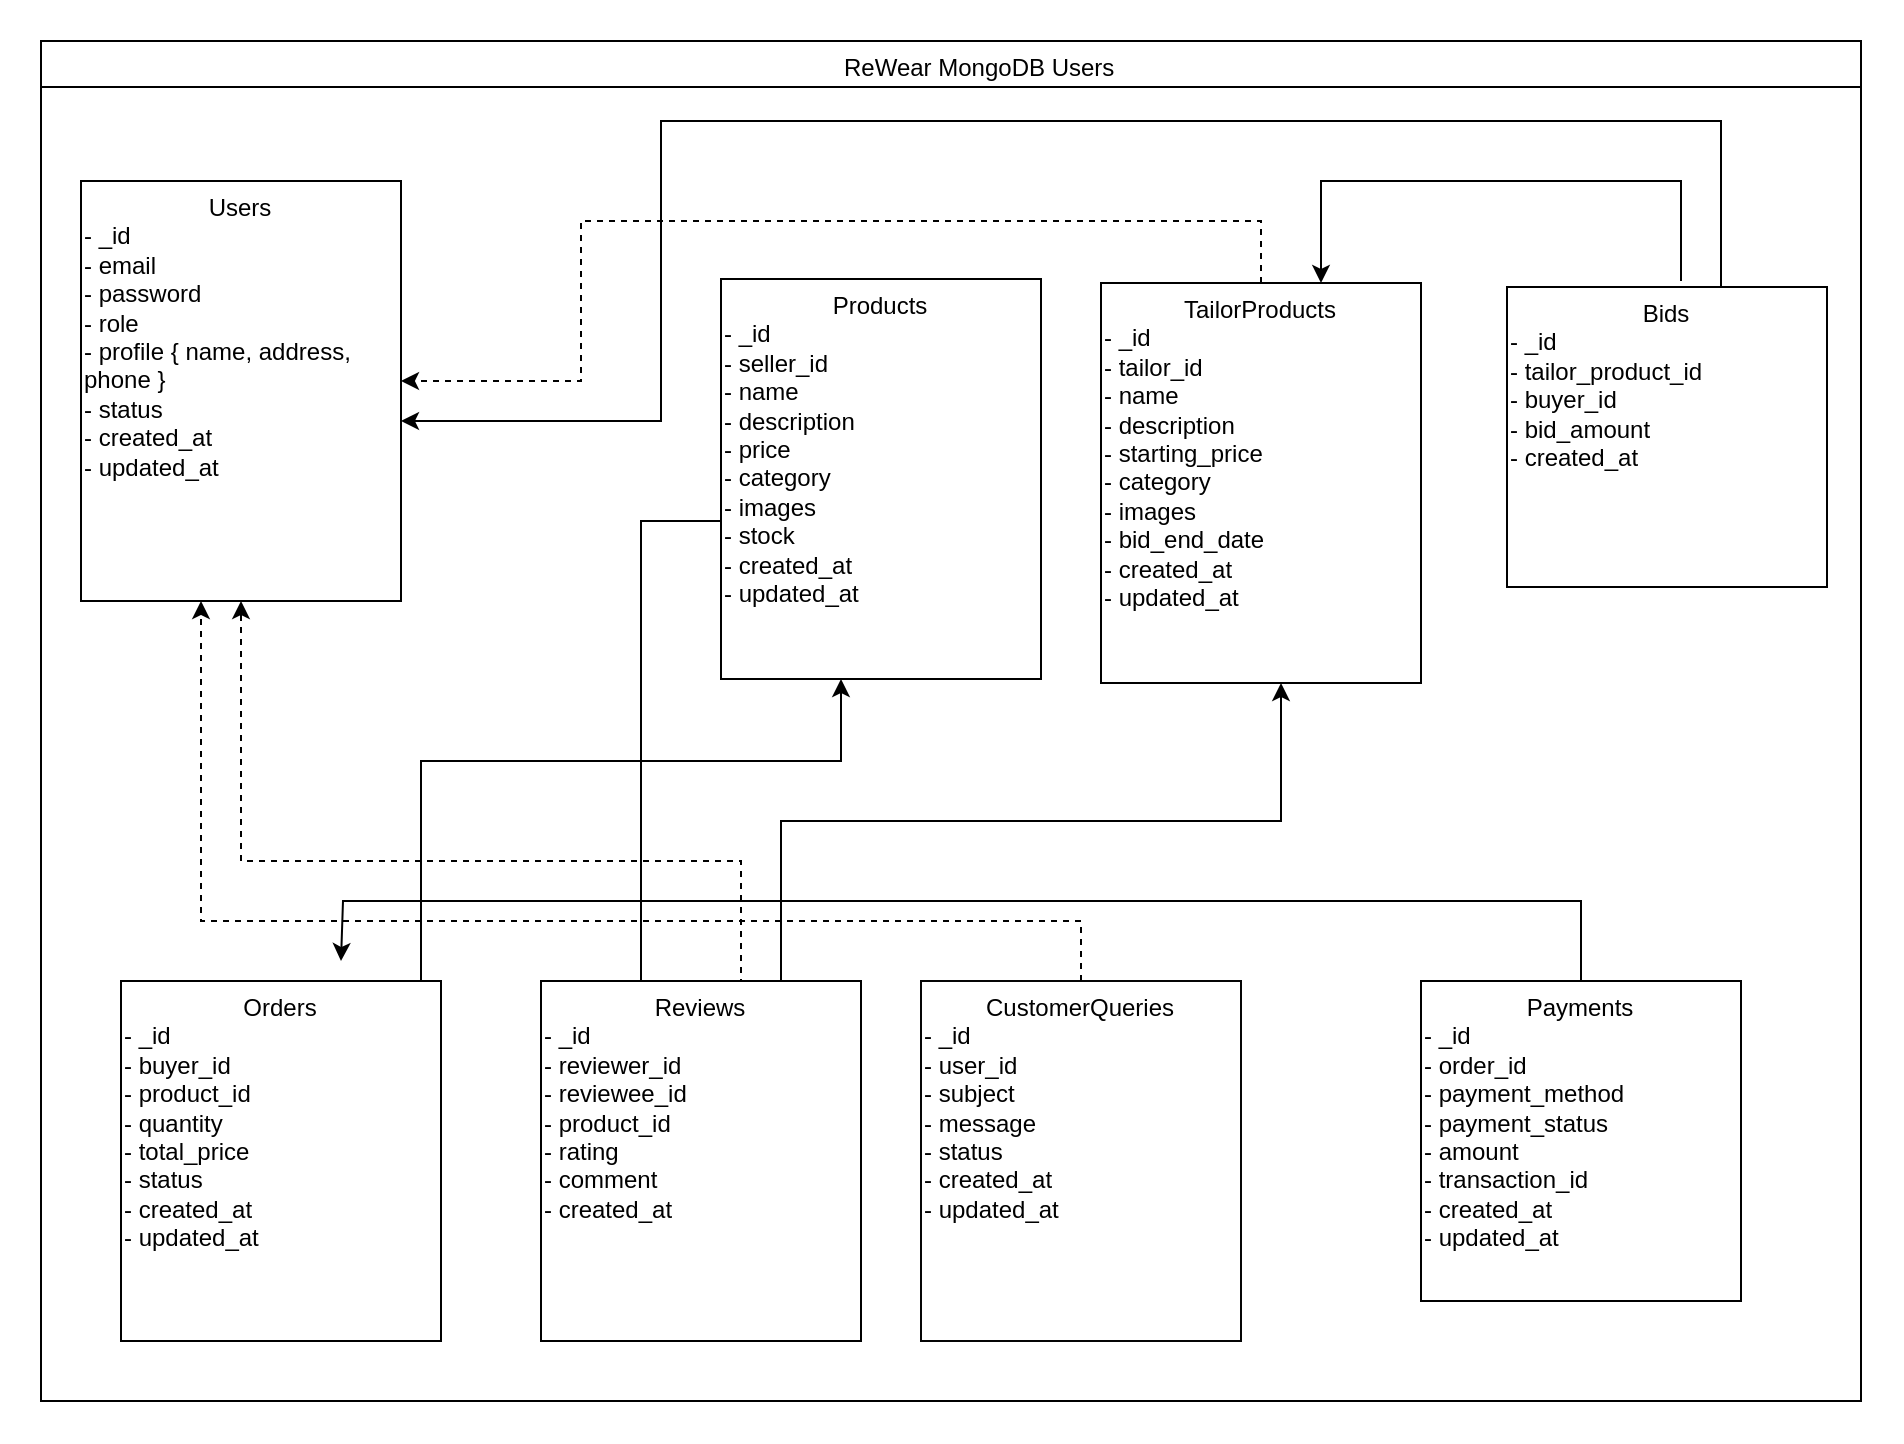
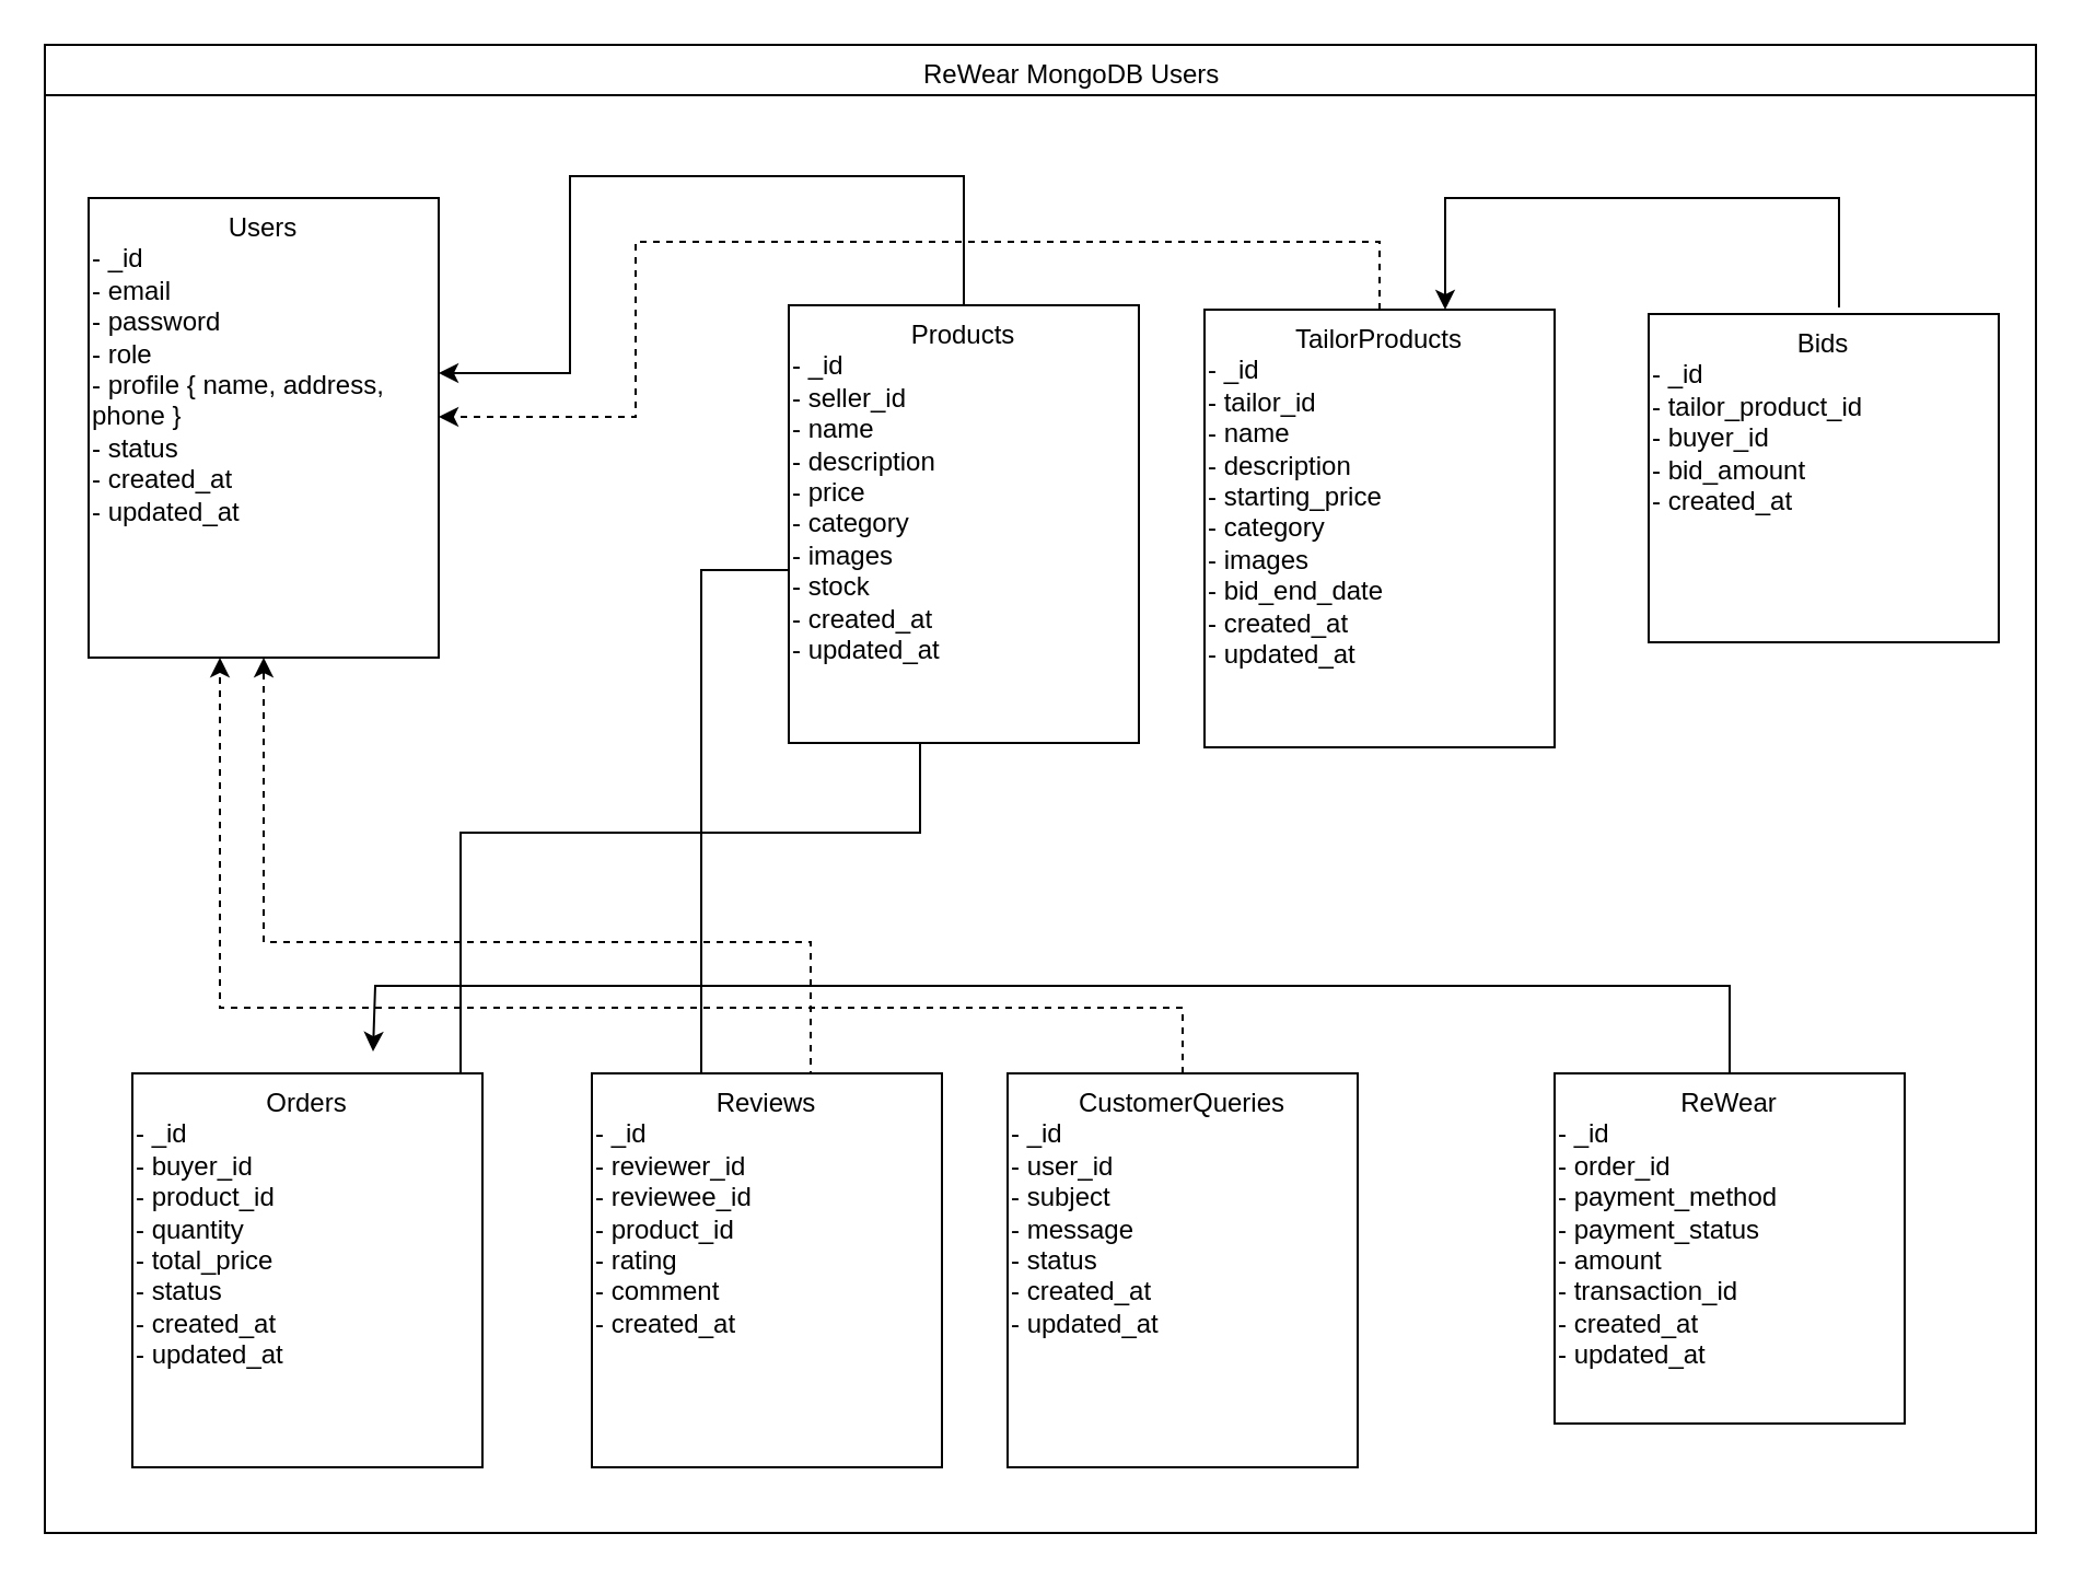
- <mxCell id="25" style="edgeStyle=orthogonalEdgeStyle;rounded=0;orthogonalLoop=1;jettySize=auto;html=1;exitX=0.5;exitY=0;exitDx=0;exitDy=0;" edge="1" parent="2" source="16" target="19"><mxGeometry relative="1" as="geometry"><Array as="points"><mxPoint x="840" y="123" /><mxPoint x="840" y="40" /><mxPoint x="310" y="40" /><mxPoint x="310" y="190" /></Array></mxGeometry></mxCell>
+ <mxCell id="21" style="edgeStyle=orthogonalEdgeStyle;rounded=0;orthogonalLoop=1;jettySize=auto;html=1;exitX=0.5;exitY=0;exitDx=0;exitDy=0;" edge="1" parent="2" source="3" target="19"><mxGeometry relative="1" as="geometry"><Array as="points"><mxPoint x="420" y="60" /><mxPoint x="240" y="60" /><mxPoint x="240" y="150" /></Array></mxGeometry></mxCell>
- <mxCell id="13" style="edgeStyle=orthogonalEdgeStyle;rounded=0;orthogonalLoop=1;jettySize=auto;html=1;exitX=0.5;exitY=0;exitDx=0;exitDy=0;" edge="1" parent="2" source="7" target="3"><mxGeometry relative="1" as="geometry"><Array as="points"><mxPoint x="190" y="470" /><mxPoint x="190" y="360" /><mxPoint x="400" y="360" /></Array></mxGeometry></mxCell>
+ <mxCell id="13" style="edgeStyle=orthogonalEdgeStyle;rounded=0;orthogonalLoop=1;jettySize=auto;html=1;exitX=0.5;exitY=0;exitDx=0;exitDy=0;endArrow=none;" edge="1" parent="2" source="7" target="3"><mxGeometry relative="1" as="geometry"><Array as="points"><mxPoint x="190" y="470" /><mxPoint x="190" y="360" /><mxPoint x="400" y="360" /></Array></mxGeometry></mxCell>
- <mxCell id="15" style="edgeStyle=orthogonalEdgeStyle;rounded=0;orthogonalLoop=1;jettySize=auto;html=1;exitX=0.5;exitY=0;exitDx=0;exitDy=0;" edge="1" parent="2" source="9" target="5"><mxGeometry relative="1" as="geometry"><Array as="points"><mxPoint x="370" y="470" /><mxPoint x="370" y="390" /><mxPoint x="620" y="390" /></Array></mxGeometry></mxCell>
- <mxCell id="27" value="Payments" style="group;rounded=0;whiteSpace=wrap;html=1;strokeColor=default;" vertex="1" connectable="0" parent="2"><mxGeometry x="690" y="470" width="160" height="160" as="geometry" /></mxCell>
+ <mxCell id="27" value="ReWear" style="group;rounded=0;whiteSpace=wrap;html=1;strokeColor=default;" vertex="1" connectable="0" parent="2"><mxGeometry x="690" y="470" width="160" height="160" as="geometry" /></mxCell>
